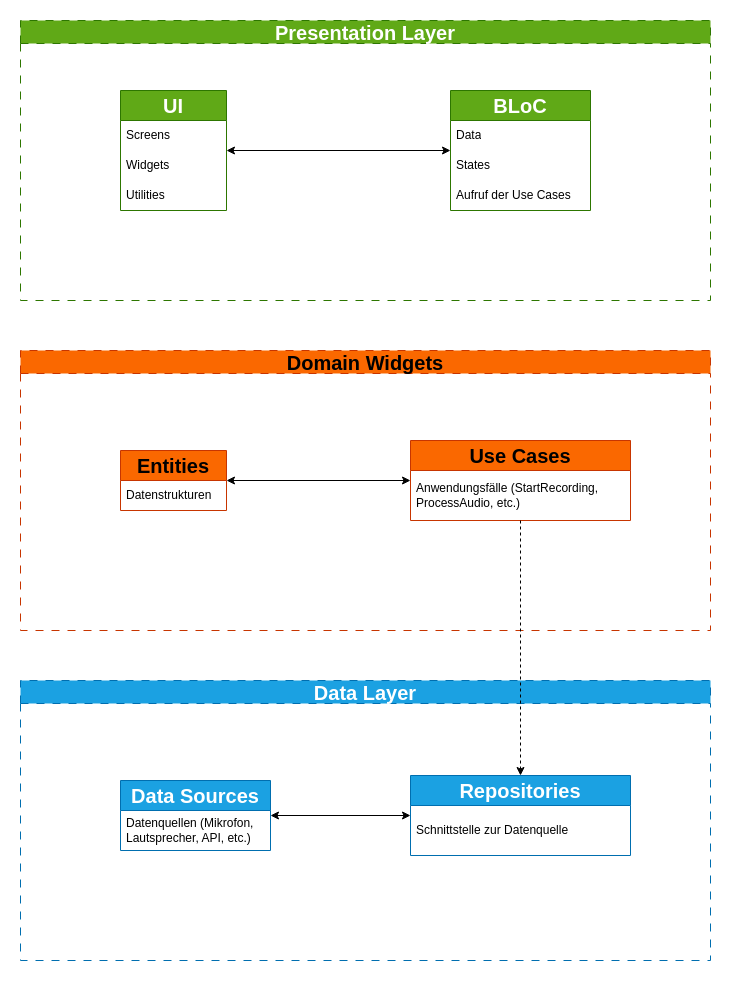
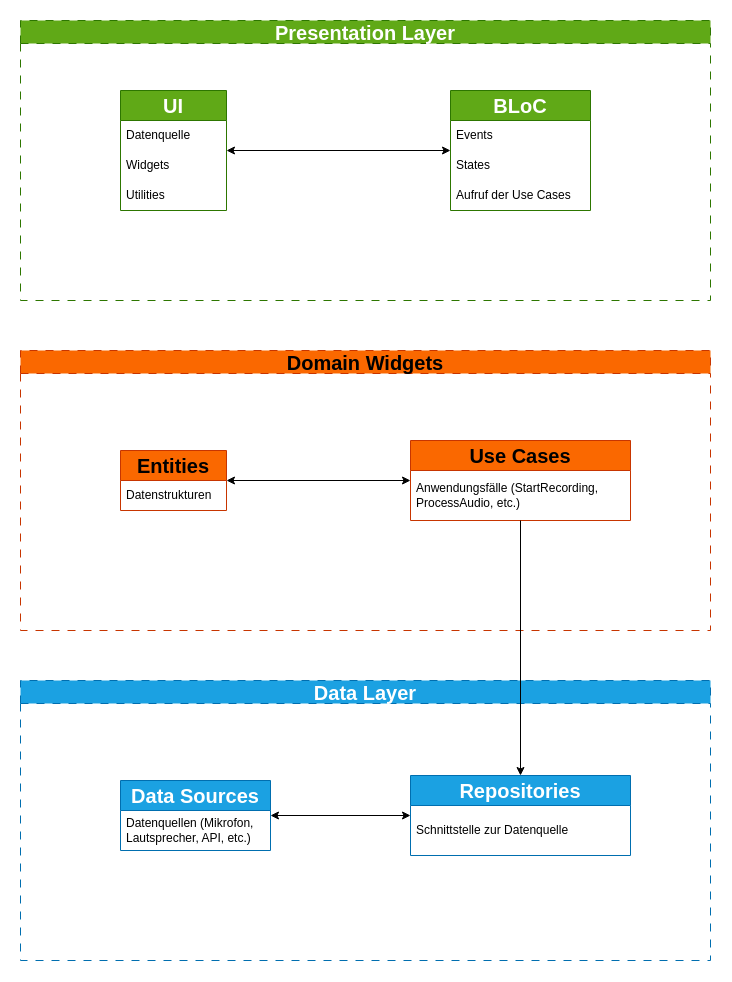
- <mxCell id="4" value="Screens" style="text;strokeColor=none;fillColor=none;align=left;verticalAlign=middle;spacingLeft=4;spacingRight=4;overflow=hidden;points=[[0,0.5],[1,0.5]];portConstraint=eastwest;rotatable=0;whiteSpace=wrap;html=1;" vertex="1" parent="3"><mxGeometry y="30" width="106" height="30" as="geometry" /></mxCell>
+ <mxCell id="4" value="Datenquelle" style="text;strokeColor=none;fillColor=none;align=left;verticalAlign=middle;spacingLeft=4;spacingRight=4;overflow=hidden;points=[[0,0.5],[1,0.5]];portConstraint=eastwest;rotatable=0;whiteSpace=wrap;html=1;" vertex="1" parent="3"><mxGeometry y="30" width="106" height="30" as="geometry" /></mxCell>
- <mxCell id="8" value="Data" style="text;strokeColor=none;fillColor=none;align=left;verticalAlign=middle;spacingLeft=4;spacingRight=4;overflow=hidden;points=[[0,0.5],[1,0.5]];portConstraint=eastwest;rotatable=0;whiteSpace=wrap;html=1;" vertex="1" parent="7"><mxGeometry y="30" width="140" height="30" as="geometry" /></mxCell>
+ <mxCell id="8" value="Events" style="text;strokeColor=none;fillColor=none;align=left;verticalAlign=middle;spacingLeft=4;spacingRight=4;overflow=hidden;points=[[0,0.5],[1,0.5]];portConstraint=eastwest;rotatable=0;whiteSpace=wrap;html=1;" vertex="1" parent="7"><mxGeometry y="30" width="140" height="30" as="geometry" /></mxCell>
- <mxCell id="24" value="" style="endArrow=classic;html=1;rounded=0;dashed=1;" edge="1" parent="1" source="15" target="21"><mxGeometry width="50" height="50" relative="1" as="geometry"><mxPoint x="521" y="600" as="sourcePoint" /><mxPoint x="571" y="550" as="targetPoint" /></mxGeometry></mxCell>
+ <mxCell id="24" value="" style="endArrow=classic;html=1;rounded=0;" edge="1" parent="1" source="15" target="21"><mxGeometry width="50" height="50" relative="1" as="geometry"><mxPoint x="521" y="600" as="sourcePoint" /><mxPoint x="571" y="550" as="targetPoint" /></mxGeometry></mxCell>
